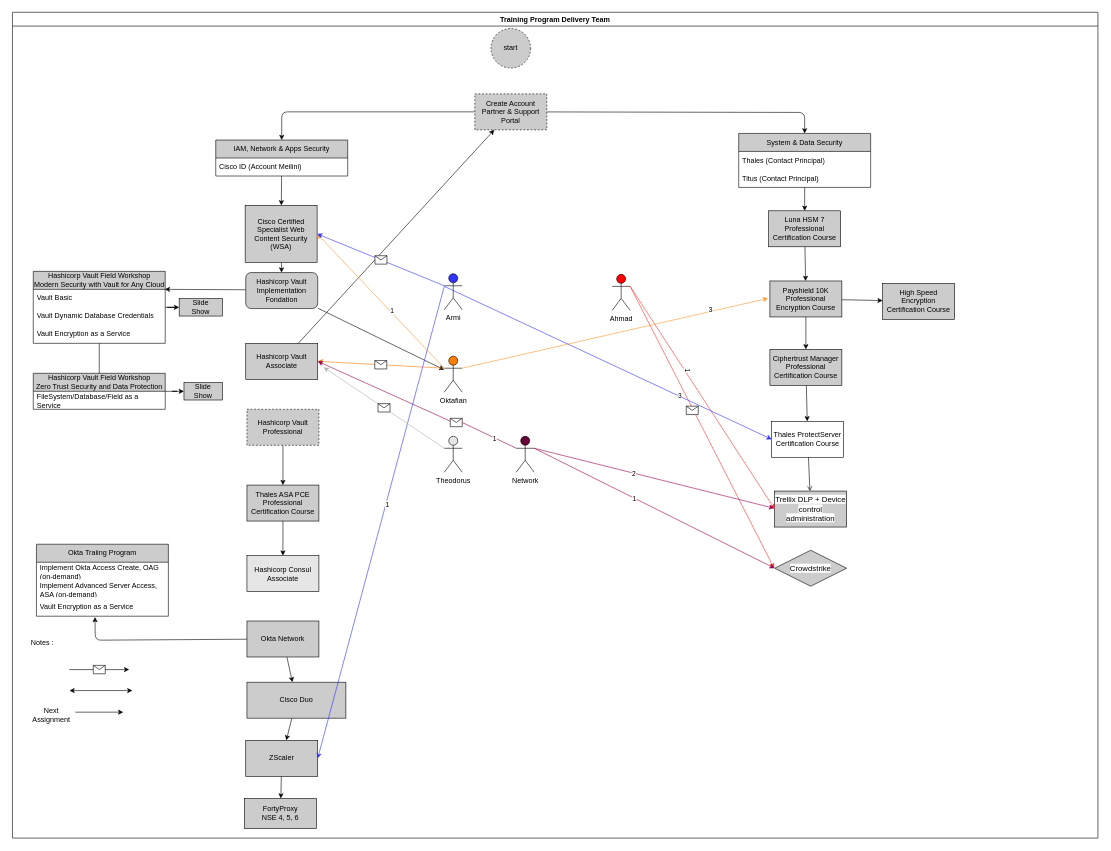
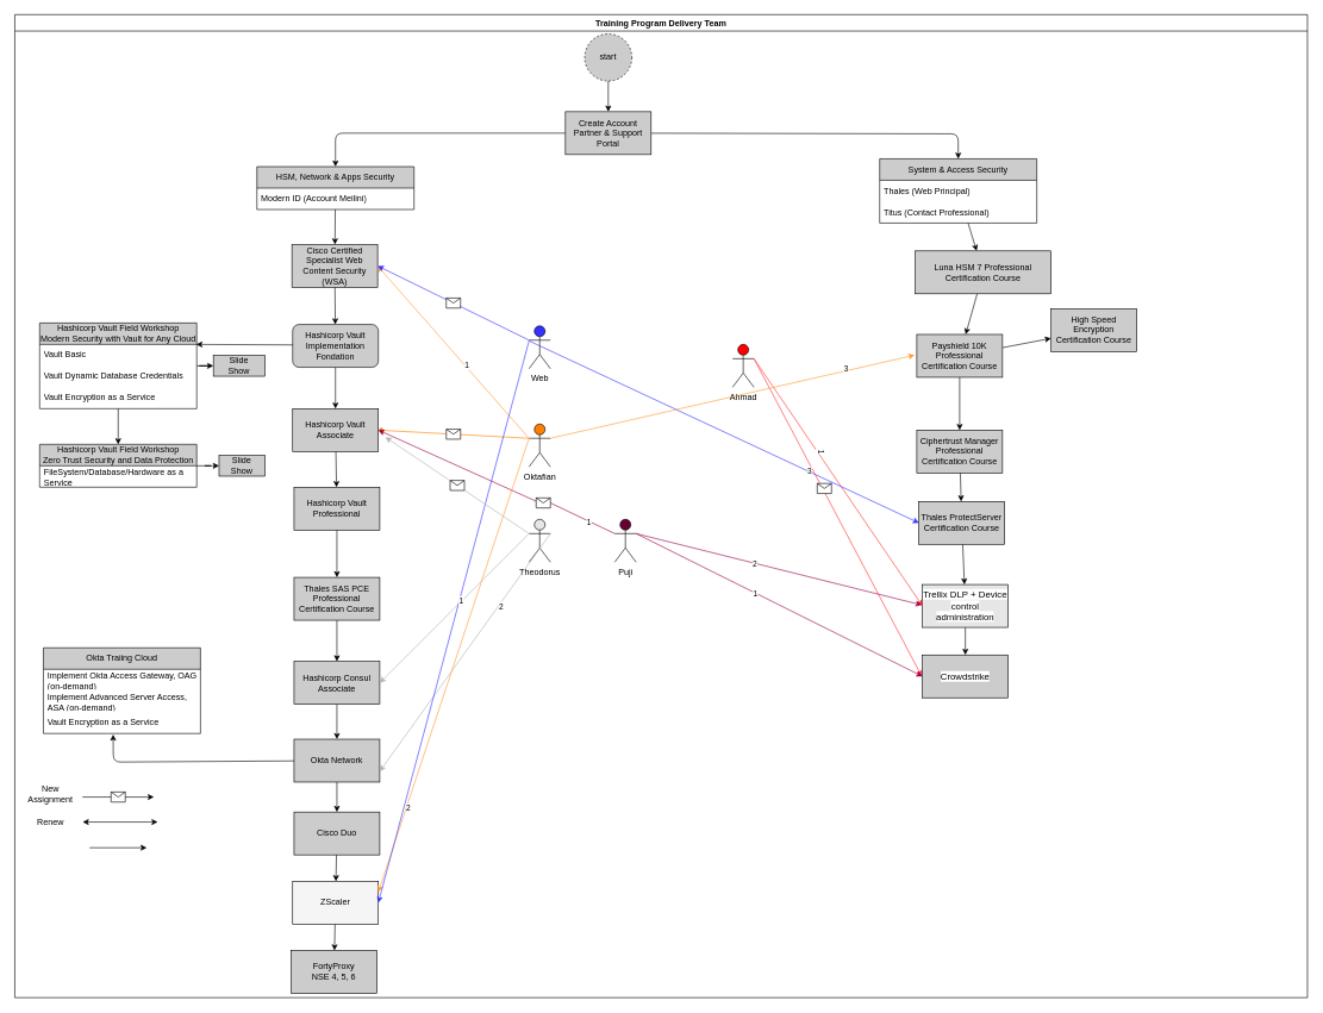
+ <mxCell id="3" value="" style="edgeStyle=none;html=1;" parent="2" source="4" target="7" edge="1"><mxGeometry relative="1" as="geometry" /></mxCell>
- <mxCell id="7" value="Create Account Partner &amp;amp; Support Portal" style="whiteSpace=wrap;html=1;fillColor=#CCCCCC;dashed=1;" parent="2" vertex="1"><mxGeometry x="771" y="136" width="120" height="60" as="geometry" /></mxCell>
+ <mxCell id="7" value="Create Account Partner &amp;amp; Support Portal" style="whiteSpace=wrap;html=1;fillColor=#CCCCCC;" parent="2" vertex="1"><mxGeometry x="771" y="136" width="120" height="60" as="geometry" /></mxCell>
- <mxCell id="12" value="System &amp;amp; Data Security" style="swimlane;fontStyle=0;childLayout=stackLayout;horizontal=1;startSize=30;horizontalStack=0;resizeParent=1;resizeParentMax=0;resizeLast=0;collapsible=1;marginBottom=0;whiteSpace=wrap;html=1;fillColor=#CCCCCC;" parent="2" vertex="1"><mxGeometry x="1211" y="202" width="220" height="90" as="geometry" /></mxCell>
+ <mxCell id="12" value="System &amp;amp; Access Security" style="swimlane;fontStyle=0;childLayout=stackLayout;horizontal=1;startSize=30;horizontalStack=0;resizeParent=1;resizeParentMax=0;resizeLast=0;collapsible=1;marginBottom=0;whiteSpace=wrap;html=1;fillColor=#CCCCCC;" parent="2" vertex="1"><mxGeometry x="1211" y="202" width="220" height="90" as="geometry" /></mxCell>
- <mxCell id="9" value="IAM, Network &amp;amp; Apps Security" style="swimlane;fontStyle=0;childLayout=stackLayout;horizontal=1;startSize=30;horizontalStack=0;resizeParent=1;resizeParentMax=0;resizeLast=0;collapsible=1;marginBottom=0;whiteSpace=wrap;html=1;fillColor=#CCCCCC;" parent="2" vertex="1"><mxGeometry x="339" y="213" width="220" height="60" as="geometry" /></mxCell>
+ <mxCell id="9" value="HSM, Network &amp;amp; Apps Security" style="swimlane;fontStyle=0;childLayout=stackLayout;horizontal=1;startSize=30;horizontalStack=0;resizeParent=1;resizeParentMax=0;resizeLast=0;collapsible=1;marginBottom=0;whiteSpace=wrap;html=1;fillColor=#CCCCCC;" parent="2" vertex="1"><mxGeometry x="339" y="213" width="220" height="60" as="geometry" /></mxCell>
- <mxCell id="13" value="Thales (Contact Principal)" style="text;strokeColor=none;fillColor=none;align=left;verticalAlign=middle;spacingLeft=4;spacingRight=4;overflow=hidden;points=[[0,0.5],[1,0.5]];portConstraint=eastwest;rotatable=0;whiteSpace=wrap;html=1;" parent="12" vertex="1"><mxGeometry y="30" width="220" height="30" as="geometry" /></mxCell>
+ <mxCell id="13" value="Thales (Web Principal)" style="text;strokeColor=none;fillColor=none;align=left;verticalAlign=middle;spacingLeft=4;spacingRight=4;overflow=hidden;points=[[0,0.5],[1,0.5]];portConstraint=eastwest;rotatable=0;whiteSpace=wrap;html=1;" parent="12" vertex="1"><mxGeometry y="30" width="220" height="30" as="geometry" /></mxCell>
- <mxCell id="10" value="Cisco ID (Account Meilini)" style="text;strokeColor=none;fillColor=none;align=left;verticalAlign=middle;spacingLeft=4;spacingRight=4;overflow=hidden;points=[[0,0.5],[1,0.5]];portConstraint=eastwest;rotatable=0;whiteSpace=wrap;html=1;" parent="9" vertex="1"><mxGeometry y="30" width="220" height="30" as="geometry" /></mxCell>
+ <mxCell id="10" value="Modern ID (Account Meilini)" style="text;strokeColor=none;fillColor=none;align=left;verticalAlign=middle;spacingLeft=4;spacingRight=4;overflow=hidden;points=[[0,0.5],[1,0.5]];portConstraint=eastwest;rotatable=0;whiteSpace=wrap;html=1;" parent="9" vertex="1"><mxGeometry y="30" width="220" height="30" as="geometry" /></mxCell>
- <mxCell id="14" value="Titus (Contact Principal)&amp;nbsp;" style="text;strokeColor=none;fillColor=none;align=left;verticalAlign=middle;spacingLeft=4;spacingRight=4;overflow=hidden;points=[[0,0.5],[1,0.5]];portConstraint=eastwest;rotatable=0;whiteSpace=wrap;html=1;" parent="12" vertex="1"><mxGeometry y="60" width="220" height="30" as="geometry" /></mxCell>
+ <mxCell id="14" value="Titus (Contact Professional)&amp;nbsp;" style="text;strokeColor=none;fillColor=none;align=left;verticalAlign=middle;spacingLeft=4;spacingRight=4;overflow=hidden;points=[[0,0.5],[1,0.5]];portConstraint=eastwest;rotatable=0;whiteSpace=wrap;html=1;" parent="12" vertex="1"><mxGeometry y="60" width="220" height="30" as="geometry" /></mxCell>
- <mxCell id="23" value="Luna HSM 7 Professional Certification Course" style="whiteSpace=wrap;html=1;fillColor=#CCCCCC;" parent="2" vertex="1"><mxGeometry x="1261" y="331.0" width="120" height="60" as="geometry" /></mxCell>
+ <mxCell id="23" value="Luna HSM 7 Professional Certification Course" style="whiteSpace=wrap;html=1;fillColor=#CCCCCC;" parent="2" vertex="1"><mxGeometry x="1261" y="331.0" width="190" height="60" as="geometry" /></mxCell>
- <mxCell id="31" value="Cisco Certified Specialist Web Content Security (WSA)" style="whiteSpace=wrap;html=1;fillColor=#CCCCCC;" parent="2" vertex="1"><mxGeometry x="388" y="322" width="120" height="95" as="geometry" /></mxCell>
+ <mxCell id="31" value="Cisco Certified Specialist Web Content Security (WSA)" style="whiteSpace=wrap;html=1;fillColor=#CCCCCC;" parent="2" vertex="1"><mxGeometry x="388" y="322" width="120" height="60" as="geometry" /></mxCell>
- <mxCell id="55" value="Ahmad" style="shape=umlActor;verticalLabelPosition=bottom;verticalAlign=top;html=1;outlineConnect=0;fillColor=#FF0000;" parent="2" vertex="1"><mxGeometry x="1000" y="437" width="30" height="60" as="geometry" /></mxCell>
+ <mxCell id="55" value="Ahmad" style="shape=umlActor;verticalLabelPosition=bottom;verticalAlign=top;html=1;outlineConnect=0;fillColor=#FF0000;" parent="2" vertex="1"><mxGeometry x="1005" y="462" width="30" height="60" as="geometry" /></mxCell>
- <mxCell id="26" value="Payshield 10K Professional Encryption Course" style="whiteSpace=wrap;html=1;fillColor=#CCCCCC;" parent="2" vertex="1"><mxGeometry x="1263" y="448.0" width="120" height="60" as="geometry" /></mxCell>
+ <mxCell id="26" value="Payshield 10K Professional Certification Course" style="whiteSpace=wrap;html=1;fillColor=#CCCCCC;" parent="2" vertex="1"><mxGeometry x="1263" y="448.0" width="120" height="60" as="geometry" /></mxCell>
- <mxCell id="27" value="High Speed Encryption Certification Course" style="whiteSpace=wrap;html=1;fillColor=#CCCCCC;" parent="2" vertex="1"><mxGeometry x="1451" y="452" width="120" height="60" as="geometry" /></mxCell>
+ <mxCell id="27" value="High Speed Encryption Certification Course" style="whiteSpace=wrap;html=1;fillColor=#CCCCCC;" parent="2" vertex="1"><mxGeometry x="1451" y="412" width="120" height="60" as="geometry" /></mxCell>
- <mxCell id="56" value="Armi" style="shape=umlActor;verticalLabelPosition=bottom;verticalAlign=top;html=1;outlineConnect=0;fillColor=#3333FF;" parent="2" vertex="1"><mxGeometry x="720" y="436" width="30" height="60" as="geometry" /></mxCell>
+ <mxCell id="56" value="Web" style="shape=umlActor;verticalLabelPosition=bottom;verticalAlign=top;html=1;outlineConnect=0;fillColor=#3333FF;" parent="2" vertex="1"><mxGeometry x="720" y="436" width="30" height="60" as="geometry" /></mxCell>
- <mxCell id="34" value="" style="edgeStyle=none;html=1;" parent="2" source="35" target="7" edge="1"><mxGeometry relative="1" as="geometry" /></mxCell>
+ <mxCell id="34" value="" style="edgeStyle=none;html=1;" parent="2" source="35" target="37" edge="1"><mxGeometry relative="1" as="geometry" /></mxCell>
- <mxCell id="15" value="" style="edgeStyle=none;html=1;" parent="2" source="17" target="57" edge="1"><mxGeometry relative="1" as="geometry" /></mxCell>
+ <mxCell id="15" value="" style="edgeStyle=none;html=1;" parent="2" source="17" target="35" edge="1"><mxGeometry relative="1" as="geometry" /></mxCell>
- <mxCell id="62" value="" style="endArrow=classic;html=1;exitX=0;exitY=0.333;exitDx=0;exitDy=0;exitPerimeter=0;entryX=1;entryY=0.5;entryDx=0;entryDy=0;strokeColor=#FF8000;" parent="2" source="57" target="35" edge="1"><mxGeometry relative="1" as="geometry"><mxPoint x="1040" y="608.5" as="sourcePoint" /><mxPoint x="1281" y="838.33" as="targetPoint" /></mxGeometry></mxCell>
+ <mxCell id="62" value="" style="endArrow=diamond;html=1;exitX=0;exitY=0.333;exitDx=0;exitDy=0;exitPerimeter=0;entryX=1;entryY=0.5;entryDx=0;entryDy=0;strokeColor=#FF8000;" parent="2" source="57" target="35" edge="1"><mxGeometry relative="1" as="geometry"><mxPoint x="1040" y="608.5" as="sourcePoint" /><mxPoint x="1281" y="838.33" as="targetPoint" /></mxGeometry></mxCell>
- <mxCell id="21" value="Ciphertrust Manager Professional Certification Course" style="whiteSpace=wrap;html=1;fillColor=#CCCCCC;" parent="2" vertex="1"><mxGeometry x="1263" y="562" width="120" height="60" as="geometry" /></mxCell>
+ <mxCell id="21" value="Ciphertrust Manager Professional Certification Course" style="whiteSpace=wrap;html=1;fillColor=#CCCCCC;" parent="2" vertex="1"><mxGeometry x="1263" y="582" width="120" height="60" as="geometry" /></mxCell>
- <mxCell id="40" value="" style="edgeStyle=none;html=1;entryX=0.5;entryY=0;entryDx=0;entryDy=0;endArrow=none;" parent="2" source="41" target="45" edge="1"><mxGeometry relative="1" as="geometry" /></mxCell>
+ <mxCell id="40" value="" style="edgeStyle=none;html=1;entryX=0.5;entryY=0;entryDx=0;entryDy=0;" parent="2" source="41" target="45" edge="1"><mxGeometry relative="1" as="geometry" /></mxCell>
- <mxCell id="46" value="FileSystem/Database/Field as a Service" style="text;strokeColor=none;fillColor=none;align=left;verticalAlign=middle;spacingLeft=4;spacingRight=4;overflow=hidden;points=[[0,0.5],[1,0.5]];portConstraint=eastwest;rotatable=0;whiteSpace=wrap;html=1;" parent="45" vertex="1"><mxGeometry y="30" width="220" height="30" as="geometry" /></mxCell>
+ <mxCell id="46" value="FileSystem/Database/Hardware as a Service" style="text;strokeColor=none;fillColor=none;align=left;verticalAlign=middle;spacingLeft=4;spacingRight=4;overflow=hidden;points=[[0,0.5],[1,0.5]];portConstraint=eastwest;rotatable=0;whiteSpace=wrap;html=1;" parent="45" vertex="1"><mxGeometry y="30" width="220" height="30" as="geometry" /></mxCell>
- <mxCell id="37" value="Hashicorp Vault Professional" style="whiteSpace=wrap;html=1;fillColor=#CCCCCC;dashed=1;" parent="2" vertex="1"><mxGeometry x="391" y="662" width="120" height="60" as="geometry" /></mxCell>
+ <mxCell id="37" value="Hashicorp Vault Professional" style="whiteSpace=wrap;html=1;fillColor=#CCCCCC;" parent="2" vertex="1"><mxGeometry x="391" y="662" width="120" height="60" as="geometry" /></mxCell>
- <mxCell id="29" value="Thales ProtectServer Certification Course" style="whiteSpace=wrap;html=1;fillColor=#ffffff;" parent="2" vertex="1"><mxGeometry x="1266" y="682" width="120" height="60" as="geometry" /></mxCell>
+ <mxCell id="29" value="Thales ProtectServer Certification Course" style="whiteSpace=wrap;html=1;fillColor=#CCCCCC;" parent="2" vertex="1"><mxGeometry x="1266" y="682" width="120" height="60" as="geometry" /></mxCell>
- <mxCell id="75" value="Network" style="shape=umlActor;verticalLabelPosition=bottom;verticalAlign=top;html=1;outlineConnect=0;fillColor=#660033;" parent="2" vertex="1"><mxGeometry x="840" y="707" width="30" height="60" as="geometry" /></mxCell>
+ <mxCell id="75" value="Puji" style="shape=umlActor;verticalLabelPosition=bottom;verticalAlign=top;html=1;outlineConnect=0;fillColor=#660033;" parent="2" vertex="1"><mxGeometry x="840" y="707" width="30" height="60" as="geometry" /></mxCell>
+ <mxCell id="71" value="" style="endArrow=classic;html=1;entryX=1;entryY=0.5;entryDx=0;entryDy=0;exitX=0;exitY=0.333;exitDx=0;exitDy=0;exitPerimeter=0;strokeColor=#B3B3B3;" parent="2" source="58" target="39" edge="1"><mxGeometry width="50" height="50" relative="1" as="geometry"><mxPoint x="730" y="467" as="sourcePoint" /><mxPoint x="519" y="474" as="targetPoint" /></mxGeometry></mxCell>
- <mxCell id="28" value="" style="edgeStyle=none;html=1;endArrow=open;" parent="2" source="29" target="19" edge="1"><mxGeometry relative="1" as="geometry" /></mxCell>
+ <mxCell id="28" value="" style="edgeStyle=none;html=1;" parent="2" source="29" target="19" edge="1"><mxGeometry relative="1" as="geometry" /></mxCell>
- <mxCell id="33" value="Thales ASA PCE Professional Certification Course" style="whiteSpace=wrap;html=1;fillColor=#CCCCCC;" parent="2" vertex="1"><mxGeometry x="391" y="788.33" width="120" height="60" as="geometry" /></mxCell>
+ <mxCell id="33" value="Thales SAS PCE Professional Certification Course" style="whiteSpace=wrap;html=1;fillColor=#CCCCCC;" parent="2" vertex="1"><mxGeometry x="391" y="788.33" width="120" height="60" as="geometry" /></mxCell>
+ <mxCell id="91" value="" style="endArrow=classic;html=1;exitX=1;exitY=0.333;exitDx=0;exitDy=0;exitPerimeter=0;strokeColor=#B3B3B3;entryX=1;entryY=0.75;entryDx=0;entryDy=0;" parent="2" source="58" target="70" edge="1"><mxGeometry width="50" height="50" relative="1" as="geometry"><mxPoint x="730" y="737" as="sourcePoint" /><mxPoint x="1260" y="597" as="targetPoint" /></mxGeometry></mxCell>
+ <mxCell id="92" value="2" style="edgeLabel;html=1;align=center;verticalAlign=middle;resizable=0;points=[];" parent="91" vertex="1" connectable="0"><mxGeometry x="-0.398" y="3" relative="1" as="geometry"><mxPoint as="offset" /></mxGeometry></mxCell>
- <mxCell id="19" value="&lt;span style=&quot;font-family: Arial, Helvetica, sans-serif; font-size: small; text-align: start; background-color: rgb(255, 255, 255);&quot;&gt;Trellix DLP + Device control administration&lt;/span&gt;" style="whiteSpace=wrap;html=1;fillColor=#CCCCCC;" parent="2" vertex="1"><mxGeometry x="1271" y="798.33" width="120" height="60" as="geometry" /></mxCell>
+ <mxCell id="19" value="&lt;span style=&quot;font-family: Arial, Helvetica, sans-serif; font-size: small; text-align: start; background-color: rgb(255, 255, 255);&quot;&gt;Trellix DLP + Device control administration&lt;/span&gt;" style="whiteSpace=wrap;html=1;fillColor=#e6e6e6;" parent="2" vertex="1"><mxGeometry x="1271" y="798.33" width="120" height="60" as="geometry" /></mxCell>
+ <mxCell id="18" value="" style="edgeStyle=none;html=1;strokeColor=#000000;" parent="2" source="19" target="72" edge="1"><mxGeometry relative="1" as="geometry" /></mxCell>
- <mxCell id="84" value="Okta Traiing Program" style="swimlane;fontStyle=0;childLayout=stackLayout;horizontal=1;startSize=30;horizontalStack=0;resizeParent=1;resizeParentMax=0;resizeLast=0;collapsible=1;marginBottom=0;whiteSpace=wrap;html=1;fillColor=#CCCCCC;" parent="2" vertex="1"><mxGeometry x="40" y="887" width="220" height="120" as="geometry" /></mxCell>
+ <mxCell id="84" value="Okta Traiing Cloud" style="swimlane;fontStyle=0;childLayout=stackLayout;horizontal=1;startSize=30;horizontalStack=0;resizeParent=1;resizeParentMax=0;resizeLast=0;collapsible=1;marginBottom=0;whiteSpace=wrap;html=1;fillColor=#CCCCCC;" parent="2" vertex="1"><mxGeometry x="40" y="887" width="220" height="120" as="geometry" /></mxCell>
- <mxCell id="72" value="&lt;span style=&quot;font-family: Arial, Helvetica, sans-serif; font-size: small; text-align: start; background-color: rgb(255, 255, 255);&quot;&gt;Crowdstrike&lt;/span&gt;" style="rhombus;whiteSpace=wrap;html=1;fillColor=#CCCCCC;" parent="2" vertex="1"><mxGeometry x="1271" y="897" width="120" height="60" as="geometry" /></mxCell>
+ <mxCell id="72" value="&lt;span style=&quot;font-family: Arial, Helvetica, sans-serif; font-size: small; text-align: start; background-color: rgb(255, 255, 255);&quot;&gt;Crowdstrike&lt;/span&gt;" style="whiteSpace=wrap;html=1;fillColor=#CCCCCC;" parent="2" vertex="1"><mxGeometry x="1271" y="897" width="120" height="60" as="geometry" /></mxCell>
- <mxCell id="85" value="Implement Okta Access Create, OAG (on-demand)" style="text;strokeColor=none;fillColor=none;align=left;verticalAlign=middle;spacingLeft=4;spacingRight=4;overflow=hidden;points=[[0,0.5],[1,0.5]];portConstraint=eastwest;rotatable=0;whiteSpace=wrap;html=1;" parent="84" vertex="1"><mxGeometry y="30" width="220" height="30" as="geometry" /></mxCell>
+ <mxCell id="85" value="Implement Okta Access Gateway, OAG (on-demand)" style="text;strokeColor=none;fillColor=none;align=left;verticalAlign=middle;spacingLeft=4;spacingRight=4;overflow=hidden;points=[[0,0.5],[1,0.5]];portConstraint=eastwest;rotatable=0;whiteSpace=wrap;html=1;" parent="84" vertex="1"><mxGeometry y="30" width="220" height="30" as="geometry" /></mxCell>
- <mxCell id="39" value="Hashicorp Consul Associate" style="whiteSpace=wrap;html=1;fillColor=#e6e6e6;" parent="2" vertex="1"><mxGeometry x="391" y="906" width="120" height="60" as="geometry" /></mxCell>
+ <mxCell id="39" value="Hashicorp Consul Associate" style="whiteSpace=wrap;html=1;fillColor=#CCCCCC;" parent="2" vertex="1"><mxGeometry x="391" y="906" width="120" height="60" as="geometry" /></mxCell>
+ <mxCell id="38" value="" style="edgeStyle=none;html=1;" parent="2" source="39" target="70" edge="1"><mxGeometry relative="1" as="geometry" /></mxCell>
+ <mxCell id="80" value="" style="endArrow=classic;html=1;entryX=1;entryY=0.25;entryDx=0;entryDy=0;strokeColor=#FF9933;exitX=0;exitY=0.333;exitDx=0;exitDy=0;exitPerimeter=0;" parent="2" source="57" target="74" edge="1"><mxGeometry width="50" height="50" relative="1" as="geometry"><mxPoint x="720" y="587" as="sourcePoint" /><mxPoint x="518" y="362" as="targetPoint" /></mxGeometry></mxCell>
+ <mxCell id="81" value="2" style="edgeLabel;html=1;align=center;verticalAlign=middle;resizable=0;points=[];" parent="80" vertex="1" connectable="0"><mxGeometry x="0.624" y="2" relative="1" as="geometry"><mxPoint as="offset" /></mxGeometry></mxCell>
- <mxCell id="47" value="Notes :" style="text;html=1;strokeColor=none;fillColor=none;align=center;verticalAlign=middle;whiteSpace=wrap;rounded=0;" parent="2" vertex="1"><mxGeometry x="20" y="1037" width="60" height="30" as="geometry" /></mxCell>
+ <mxCell id="49" value="New Assignment" style="text;html=1;strokeColor=none;fillColor=none;align=center;verticalAlign=middle;whiteSpace=wrap;rounded=0;" parent="2" vertex="1"><mxGeometry x="20" y="1077" width="60" height="30" as="geometry" /></mxCell>
+ <mxCell id="50" value="Renew" style="text;html=1;strokeColor=none;fillColor=none;align=center;verticalAlign=middle;whiteSpace=wrap;rounded=0;" parent="2" vertex="1"><mxGeometry x="20" y="1117" width="60" height="30" as="geometry" /></mxCell>
- <mxCell id="83" value="Cisco Duo" style="whiteSpace=wrap;html=1;fillColor=#CCCCCC;" parent="2" vertex="1"><mxGeometry x="391" y="1117" width="165" height="60" as="geometry" /></mxCell>
+ <mxCell id="83" value="Cisco Duo" style="whiteSpace=wrap;html=1;fillColor=#CCCCCC;" parent="2" vertex="1"><mxGeometry x="391" y="1117" width="120" height="60" as="geometry" /></mxCell>
- <mxCell id="54" value="Next Assignment" style="text;html=1;strokeColor=none;fillColor=none;align=center;verticalAlign=middle;whiteSpace=wrap;rounded=0;" parent="2" vertex="1"><mxGeometry x="34.74" y="1157" width="60" height="30" as="geometry" /></mxCell>
- <mxCell id="74" value="ZScaler" style="whiteSpace=wrap;html=1;fillColor=#CCCCCC;" parent="2" vertex="1"><mxGeometry x="389" y="1214" width="120" height="60" as="geometry" /></mxCell>
+ <mxCell id="74" value="ZScaler" style="whiteSpace=wrap;html=1;fillColor=#f5f5f5;" parent="2" vertex="1"><mxGeometry x="389" y="1214" width="120" height="60" as="geometry" /></mxCell>
- <mxCell id="79" value="FortyProxy&lt;br&gt;NSE 4, 5, 6" style="whiteSpace=wrap;html=1;fillColor=#CCCCCC;" parent="2" vertex="1"><mxGeometry x="387" y="1311" width="120" height="50" as="geometry" /></mxCell>
+ <mxCell id="79" value="FortyProxy&lt;br&gt;NSE 4, 5, 6" style="whiteSpace=wrap;html=1;fillColor=#CCCCCC;" parent="2" vertex="1"><mxGeometry x="387" y="1311" width="120" height="60" as="geometry" /></mxCell>
